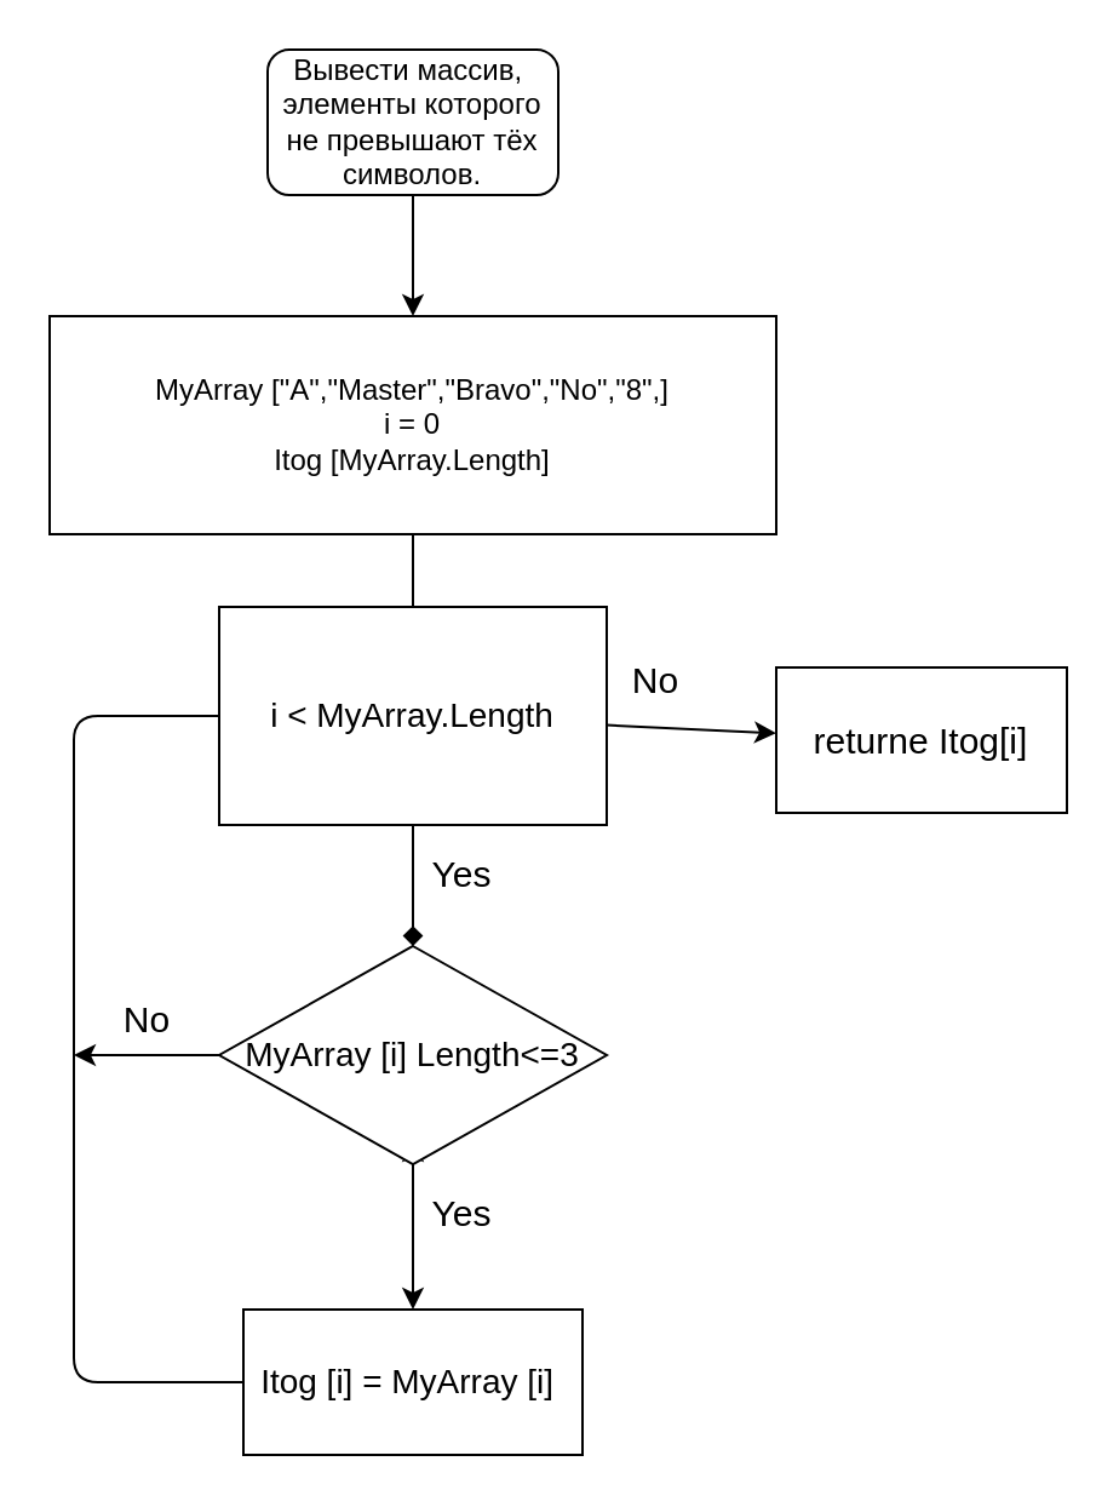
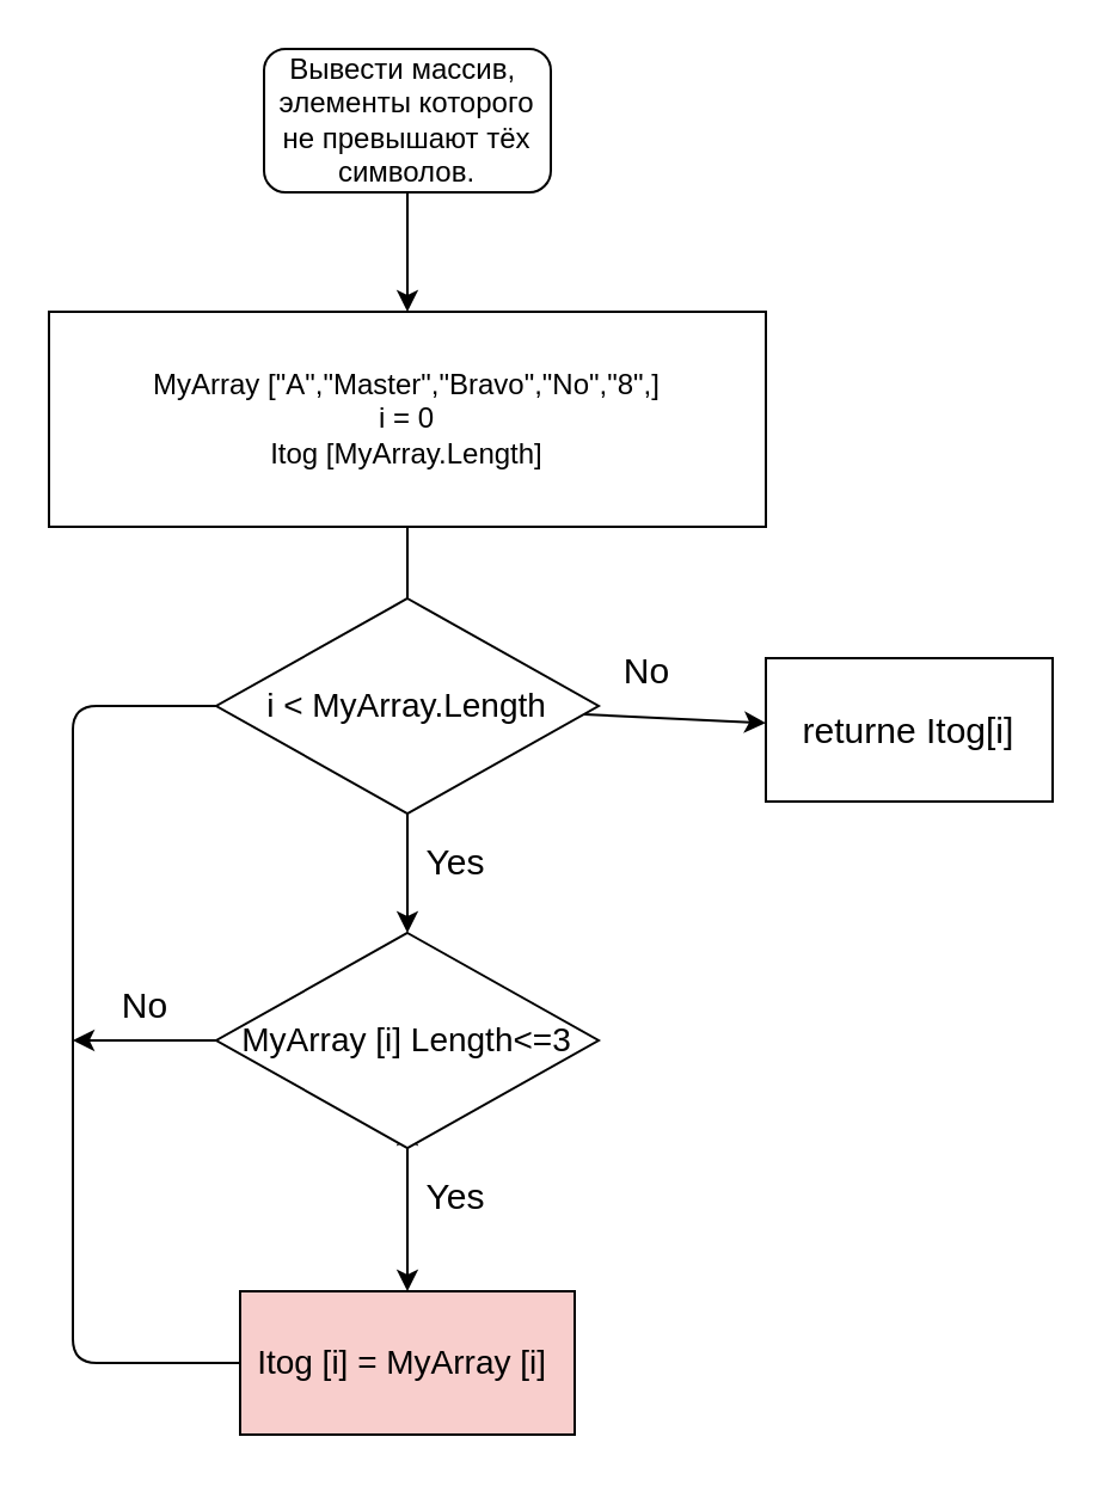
- <mxCell id="12" value="i &amp;lt; MyArray.Length" style="whiteSpace=wrap;html=1;fontSize=14;rounded=0;" vertex="1" parent="1"><mxGeometry x="90" y="250" width="160" height="90" as="geometry" /></mxCell>
+ <mxCell id="12" value="i &amp;lt; MyArray.Length" style="rhombus;whiteSpace=wrap;html=1;fontSize=14;" vertex="1" parent="1"><mxGeometry x="90" y="250" width="160" height="90" as="geometry" /></mxCell>
- <mxCell id="4" value="" style="edgeStyle=none;html=1;startArrow=none;endArrow=diamond;" edge="1" parent="1" source="12" target="9"><mxGeometry relative="1" as="geometry" /></mxCell>
+ <mxCell id="4" value="" style="edgeStyle=none;html=1;startArrow=none;" edge="1" parent="1" source="12" target="9"><mxGeometry relative="1" as="geometry" /></mxCell>
- <mxCell id="15" value="Itog [i] = MyArray [i]&amp;nbsp;" style="rounded=0;whiteSpace=wrap;html=1;fontSize=14;" vertex="1" parent="1"><mxGeometry x="100" y="540" width="140" height="60" as="geometry" /></mxCell>
+ <mxCell id="15" value="Itog [i] = MyArray [i]&amp;nbsp;" style="rounded=0;whiteSpace=wrap;html=1;fontSize=14;fillColor=#f8cecc;" vertex="1" parent="1"><mxGeometry x="100" y="540" width="140" height="60" as="geometry" /></mxCell>
